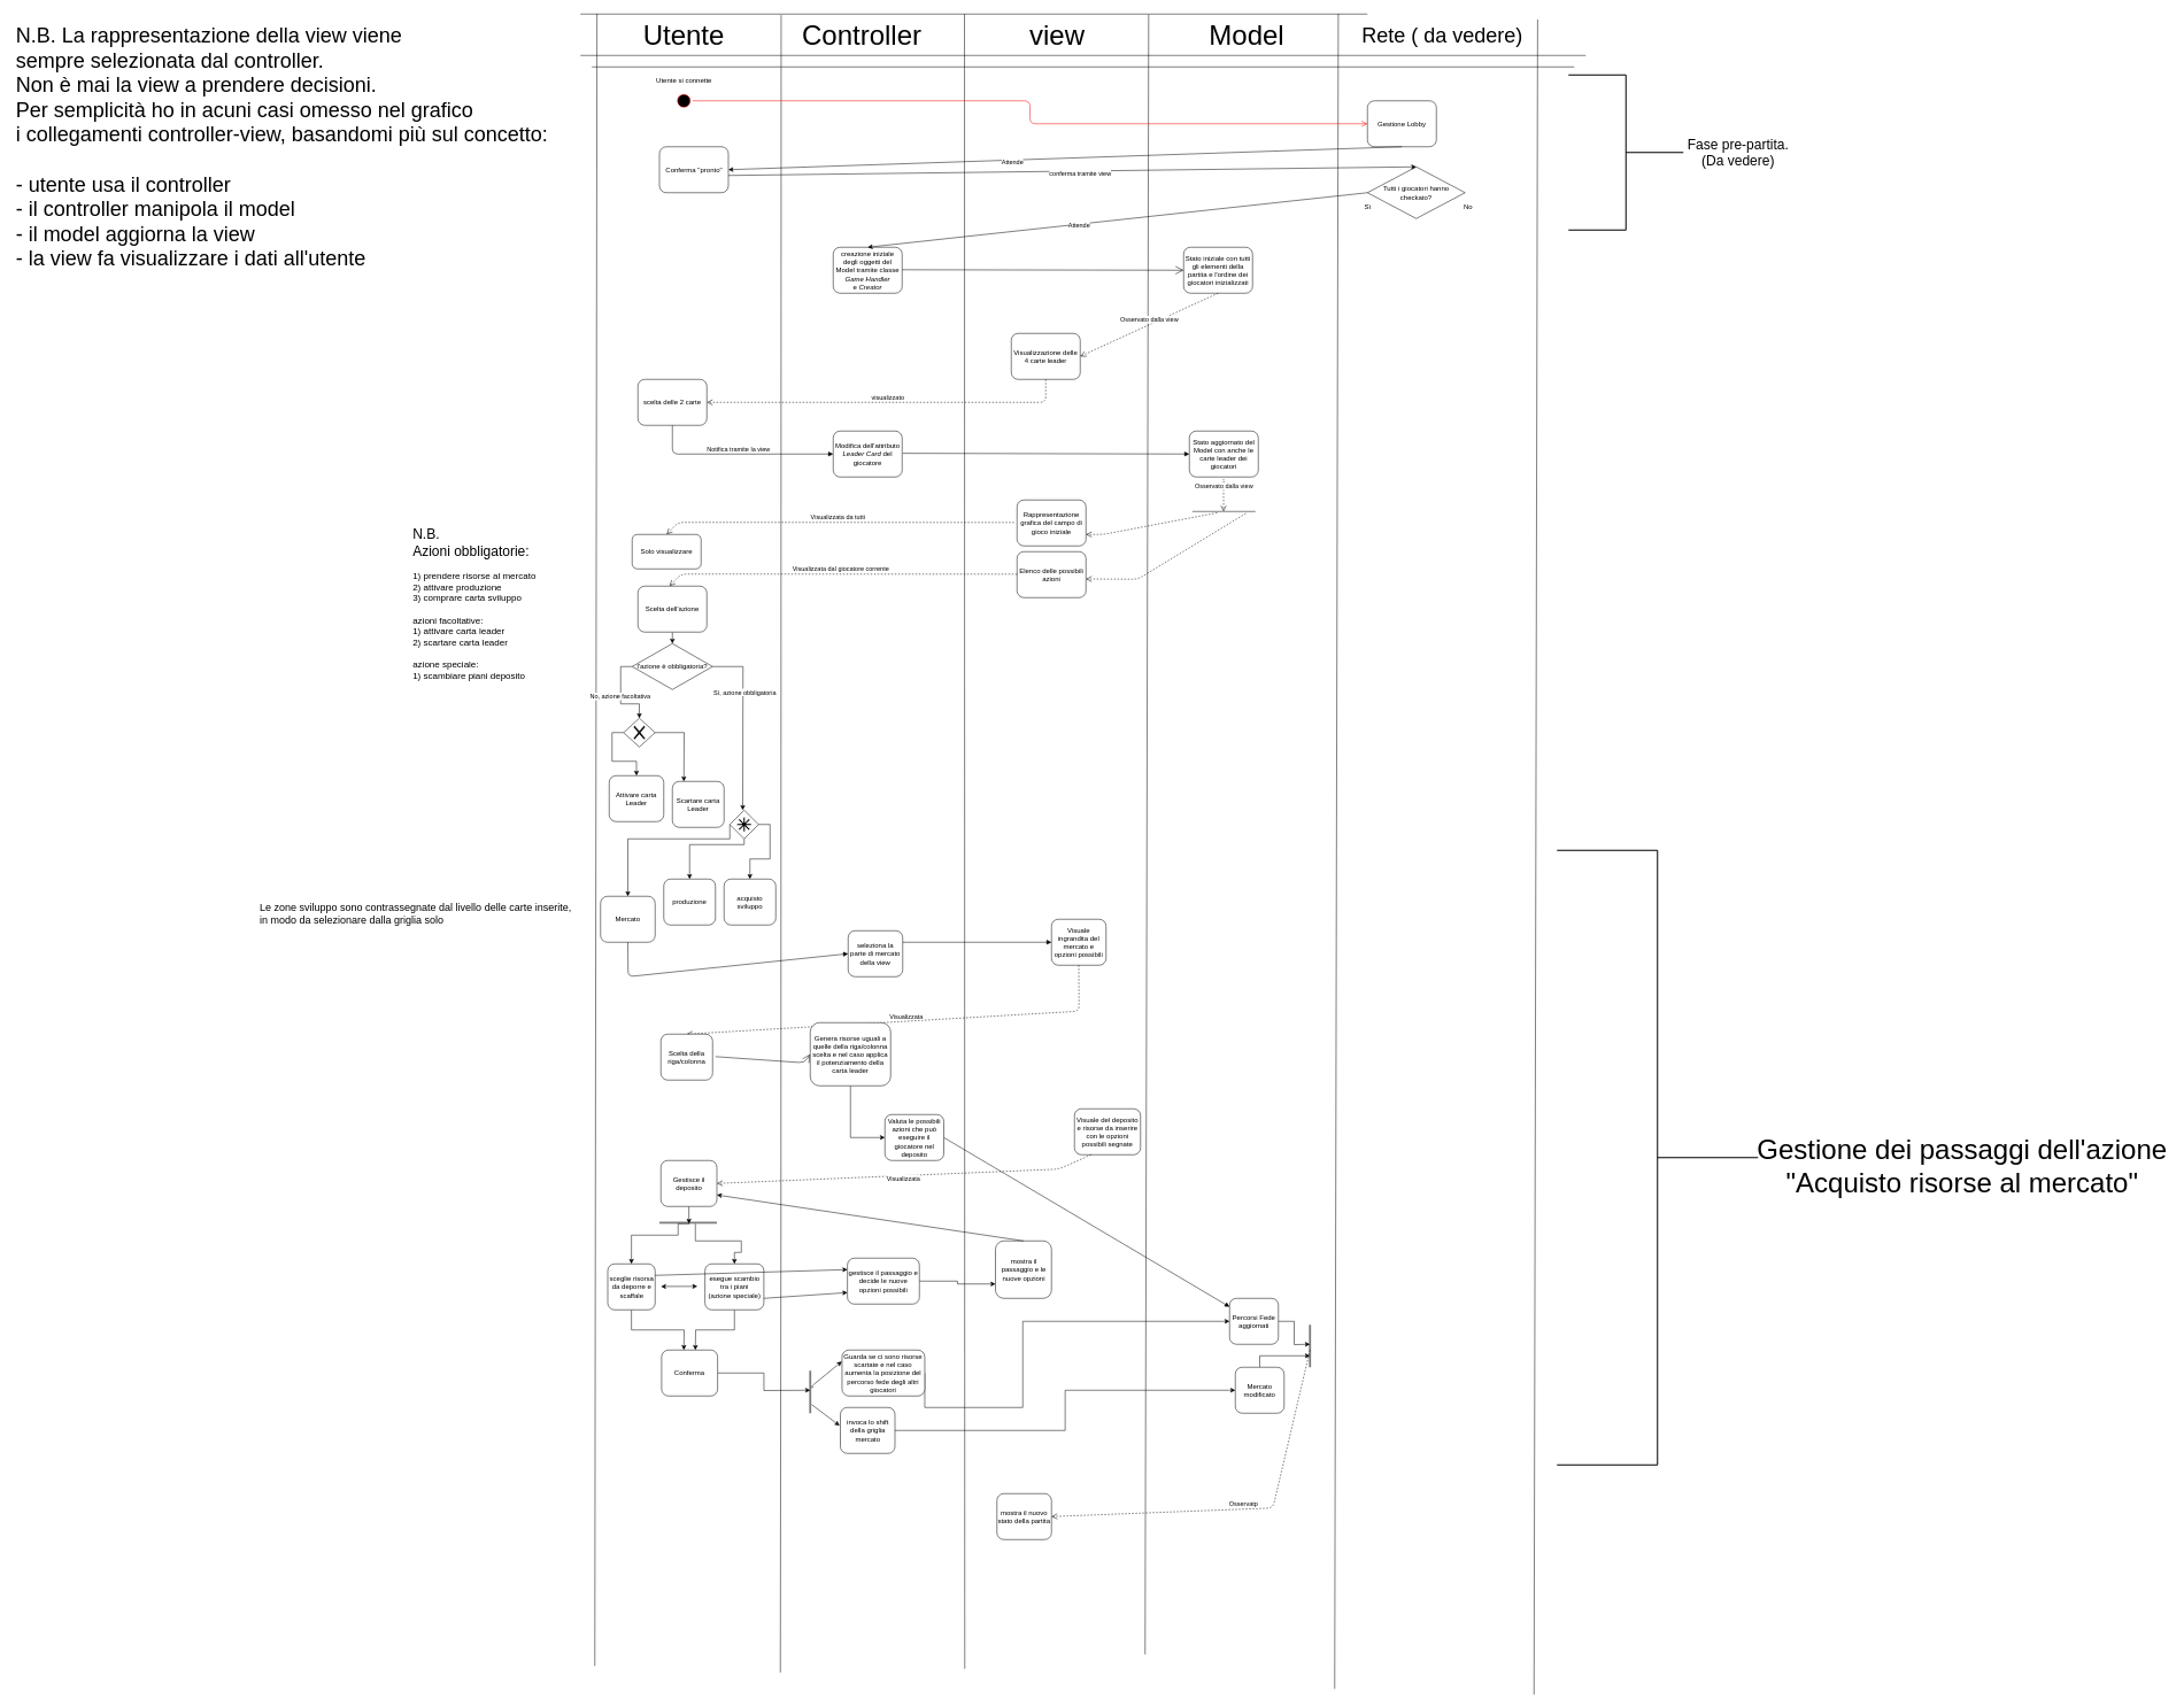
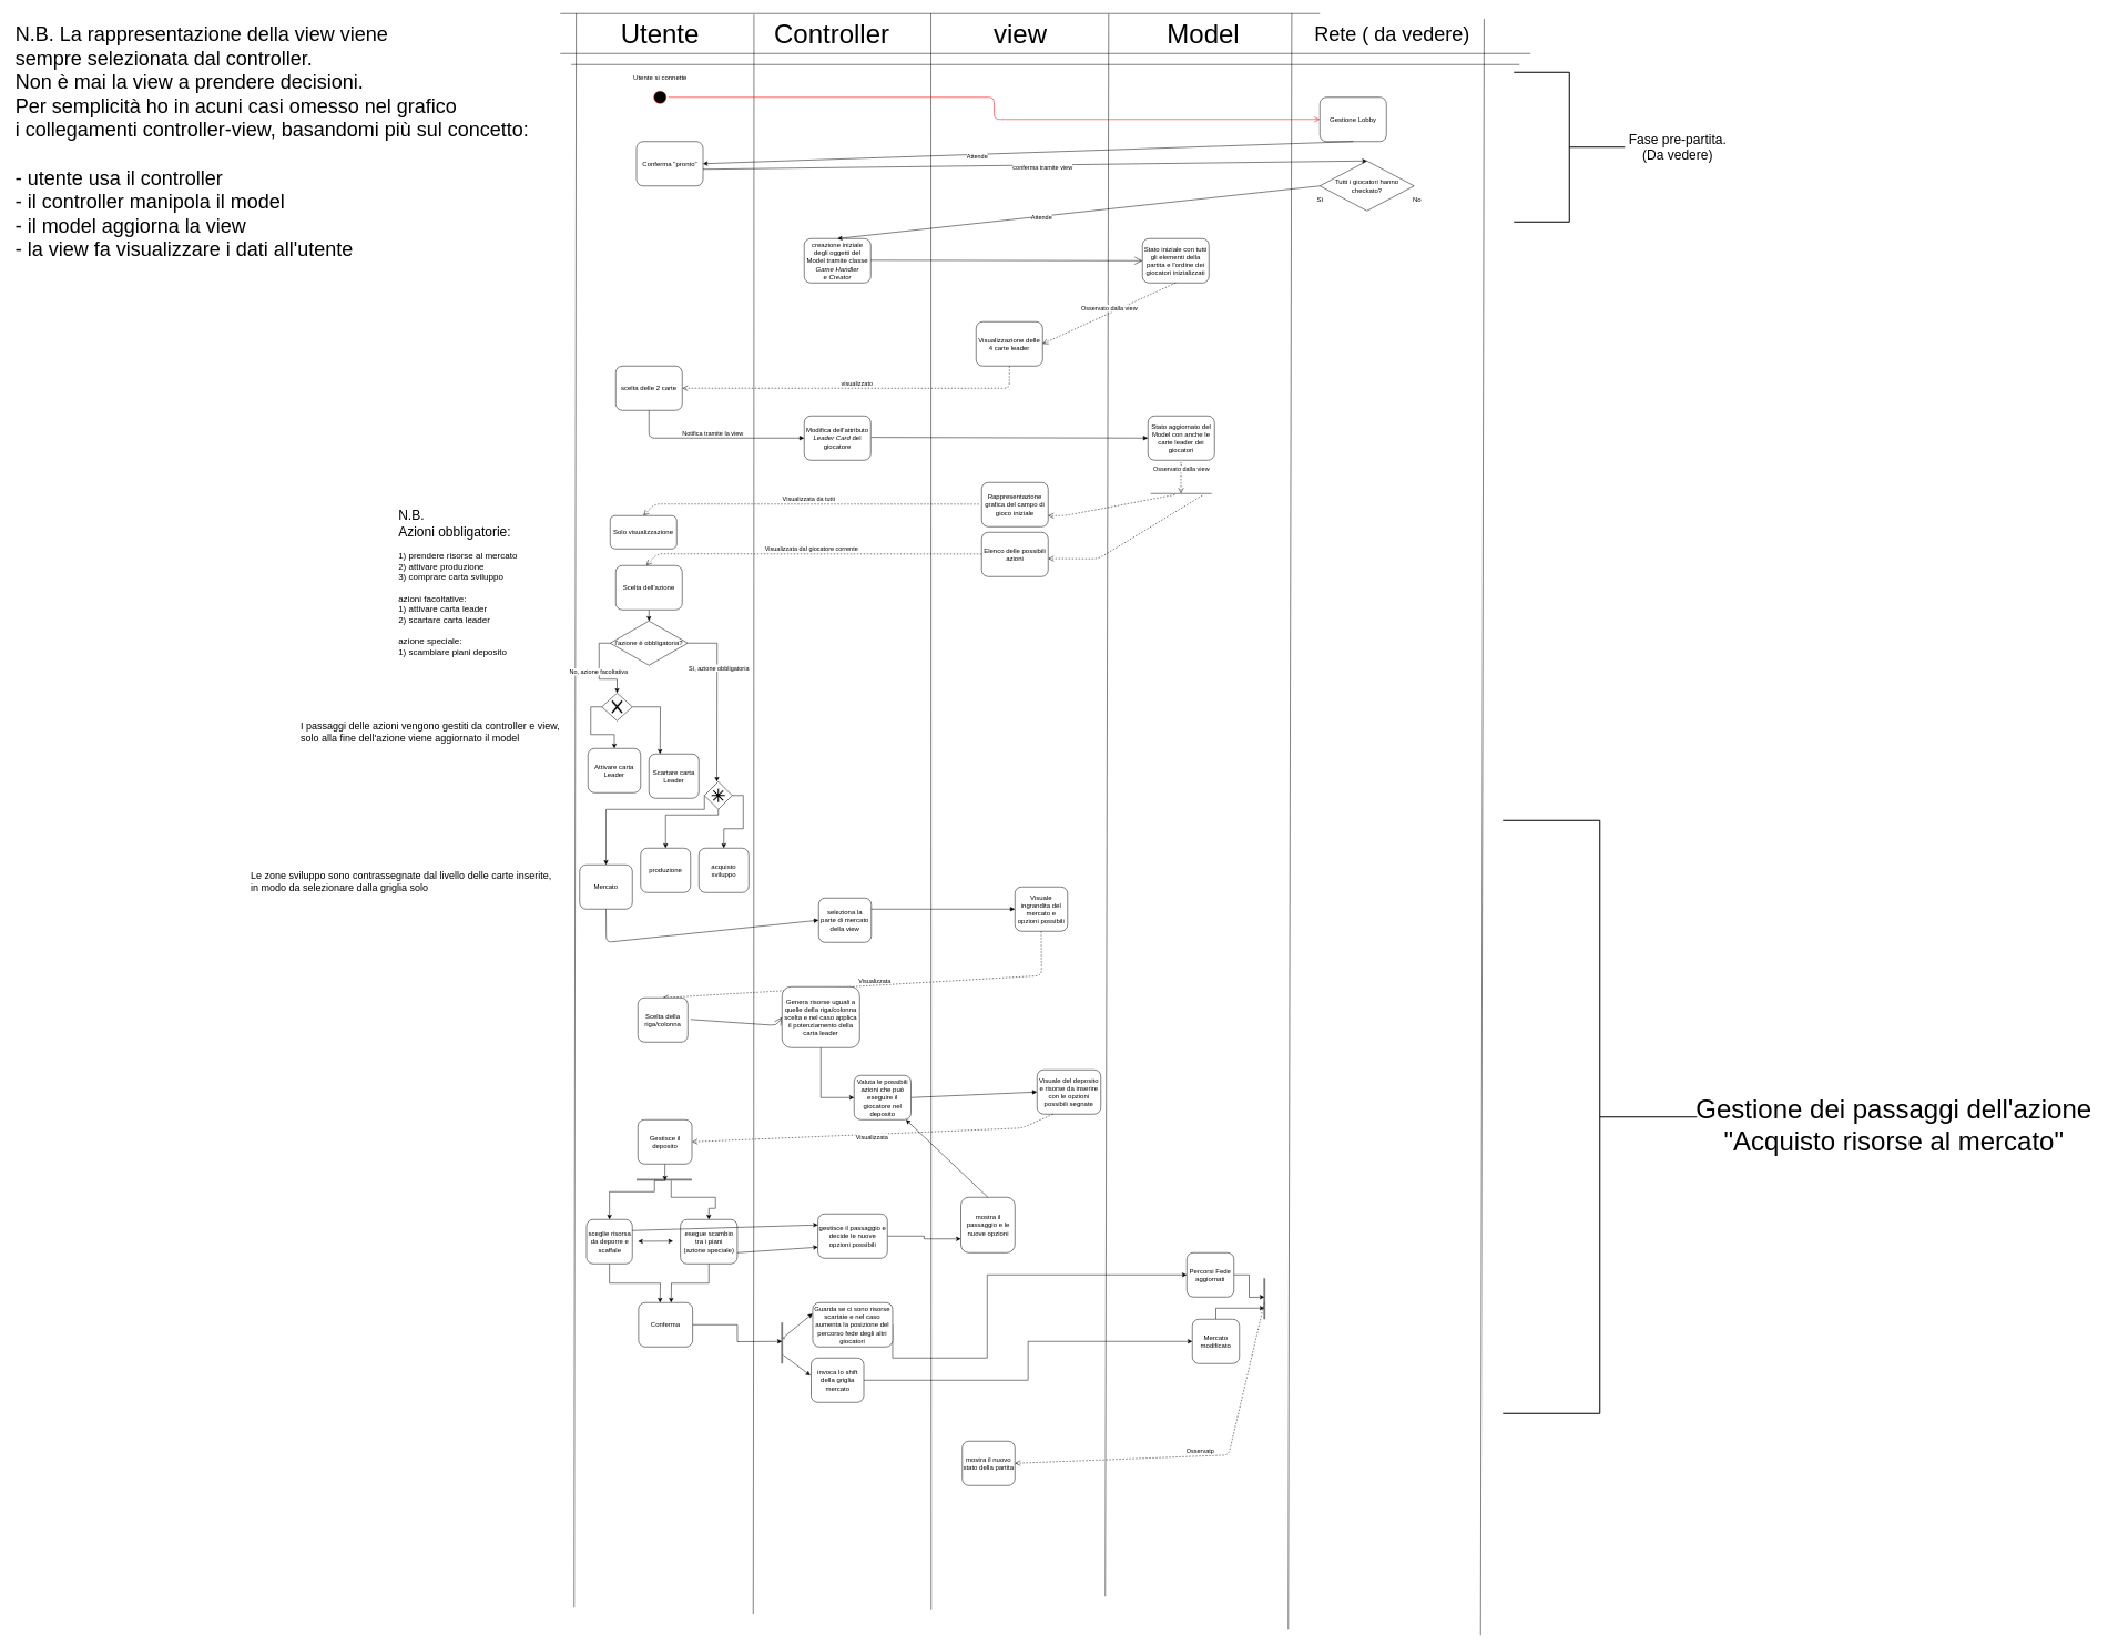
- <mxCell id="34" value="Solo visualizzare" style="rounded=1;whiteSpace=wrap;html=1;" parent="1" vertex="1"><mxGeometry x="1100" y="930" width="120" height="60" as="geometry" /></mxCell>
+ <mxCell id="34" value="Solo visualizzazione" style="rounded=1;whiteSpace=wrap;html=1;" parent="1" vertex="1"><mxGeometry x="1100" y="930" width="120" height="60" as="geometry" /></mxCell>
+ <mxCell id="85" value="&lt;font style=&quot;font-size: 18px&quot;&gt;I passaggi delle azioni vengono gestiti da controller e view,&lt;br&gt;solo alla fine dell'azione viene aggiornato il model&amp;nbsp;&lt;/font&gt;" style="text;html=1;align=left;verticalAlign=middle;resizable=0;points=[];autosize=1;" parent="1" vertex="1"><mxGeometry x="540" y="1300" width="480" height="40" as="geometry" /></mxCell>
- <mxCell id="105" value="" style="endArrow=classic;html=1;exitX=0.5;exitY=0;exitDx=0;exitDy=0;entryX=1;entryY=0.75;entryDx=0;entryDy=0;" edge="1" parent="1" source="100" target="104"><mxGeometry width="50" height="50" relative="1" as="geometry"><mxPoint x="1650" y="2250" as="sourcePoint" /><mxPoint x="1700" y="2200" as="targetPoint" /></mxGeometry></mxCell>
+ <mxCell id="105" value="" style="endArrow=classic;html=1;exitX=0.5;exitY=0;exitDx=0;exitDy=0;" edge="1" parent="1" source="100" target="116"><mxGeometry width="50" height="50" relative="1" as="geometry"><mxPoint x="1650" y="2250" as="sourcePoint" /><mxPoint x="1700" y="2200" as="targetPoint" /></mxGeometry></mxCell>
- <mxCell id="74" value="" style="endArrow=block;endFill=1;endSize=6;html=1;exitX=1;exitY=0.5;exitDx=0;exitDy=0;" parent="1" target="109" edge="1" source="116"><mxGeometry width="100" relative="1" as="geometry"><mxPoint x="1660" y="1960" as="sourcePoint" /><mxPoint x="1700" y="1969" as="targetPoint" /></mxGeometry></mxCell>
+ <mxCell id="74" value="" style="endArrow=block;endFill=1;endSize=6;html=1;entryX=0;entryY=0.5;entryDx=0;entryDy=0;exitX=1;exitY=0.5;exitDx=0;exitDy=0;" parent="1" target="71" edge="1" source="116"><mxGeometry width="100" relative="1" as="geometry"><mxPoint x="1660" y="1960" as="sourcePoint" /><mxPoint x="1700" y="1969" as="targetPoint" /></mxGeometry></mxCell>
